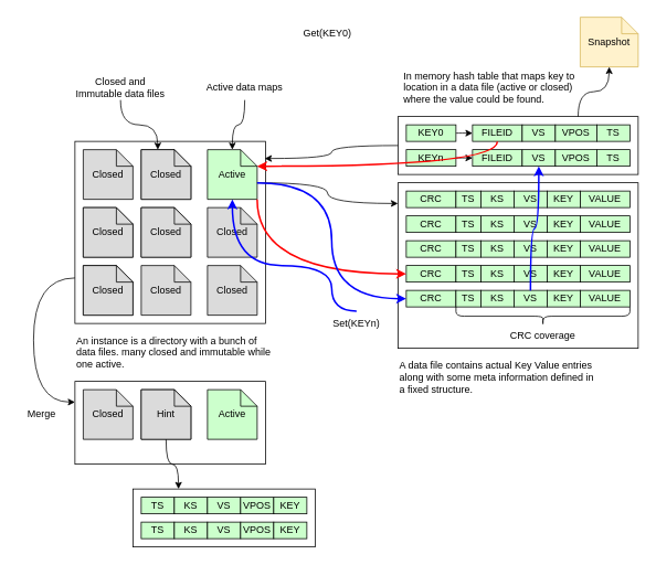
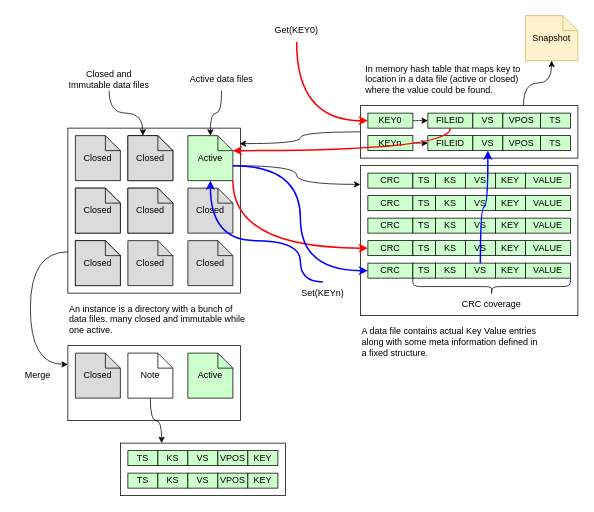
- <mxCell id="20" value="Active data maps" style="text;html=1;strokeColor=none;fillColor=none;align=center;verticalAlign=middle;whiteSpace=wrap;rounded=0;" vertex="1" parent="1"><mxGeometry x="240" y="90" width="110" height="30" as="geometry" /></mxCell>
+ <mxCell id="20" value="Active data files" style="text;html=1;strokeColor=none;fillColor=none;align=center;verticalAlign=middle;whiteSpace=wrap;rounded=0;" vertex="1" parent="1"><mxGeometry x="240" y="90" width="110" height="30" as="geometry" /></mxCell>
+ <mxCell id="73" value="" style="endArrow=classic;html=1;rounded=0;strokeWidth=2;curved=1;elbow=vertical;exitX=0.5;exitY=1;exitDx=0;exitDy=0;entryX=0;entryY=0.5;entryDx=0;entryDy=0;edgeStyle=orthogonalEdgeStyle;strokeColor=#FF0000;" edge="1" parent="1" source="72" target="25"><mxGeometry width="50" height="50" relative="1" as="geometry"><mxPoint x="380" y="150" as="sourcePoint" /><mxPoint x="430" y="100" as="targetPoint" /></mxGeometry></mxCell>
- <mxCell id="81" value="&lt;span&gt;Hint&lt;/span&gt;" style="shape=note;size=20;whiteSpace=wrap;html=1;fillColor=#DBDBDB;" vertex="1" parent="1"><mxGeometry x="170" y="470" width="60" height="60" as="geometry" /></mxCell>
